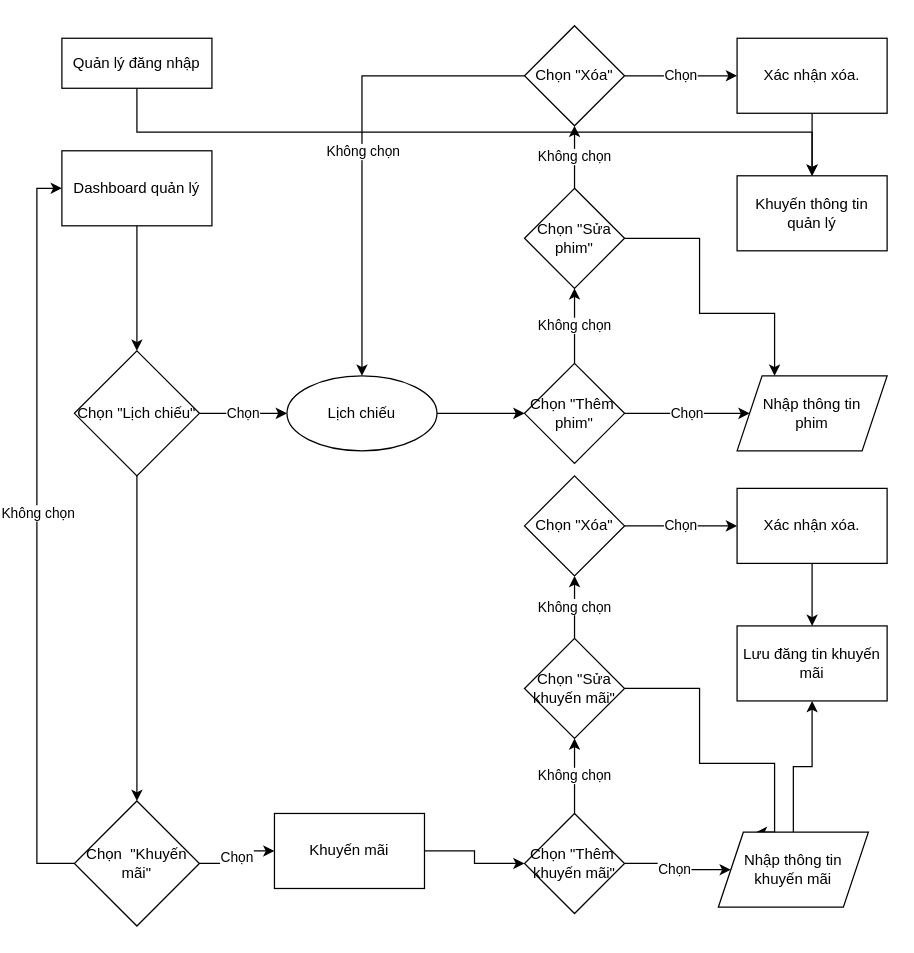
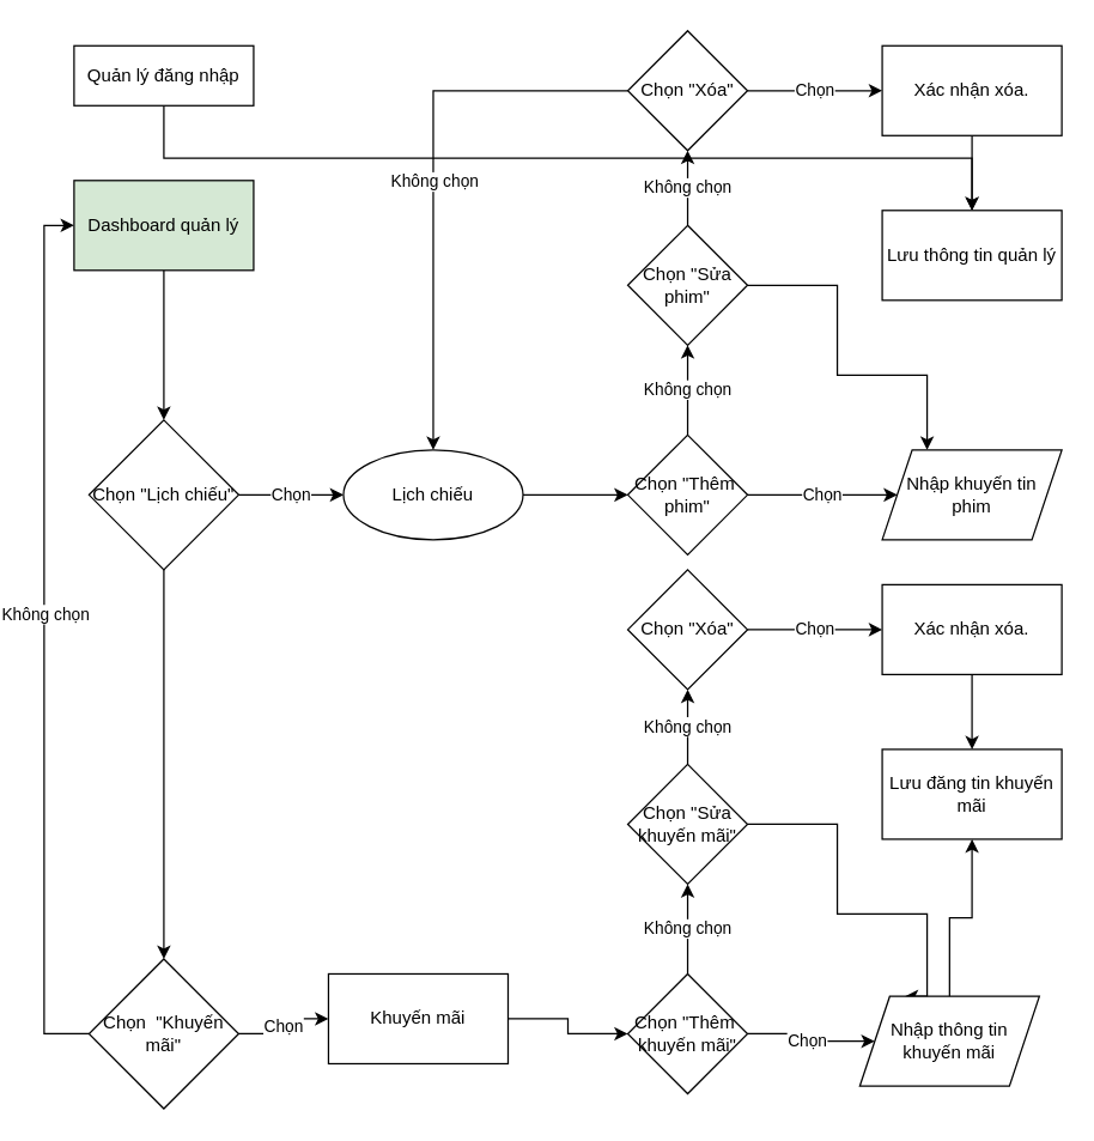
- <mxCell id="5" value="Dashboard quản lý" style="rounded=0;whiteSpace=wrap;html=1;" parent="1" vertex="1"><mxGeometry x="40" y="120" width="120" height="60" as="geometry" /></mxCell>
+ <mxCell id="5" value="Dashboard quản lý" style="rounded=0;whiteSpace=wrap;html=1;fillColor=#d5e8d4;" parent="1" vertex="1"><mxGeometry x="40" y="120" width="120" height="60" as="geometry" /></mxCell>
- <mxCell id="22" value="Khuyến thông tin quản lý" style="whiteSpace=wrap;html=1;" parent="1" vertex="1"><mxGeometry x="580" y="140" width="120" height="60" as="geometry" /></mxCell>
+ <mxCell id="22" value="Lưu thông tin quản lý" style="whiteSpace=wrap;html=1;" parent="1" vertex="1"><mxGeometry x="580" y="140" width="120" height="60" as="geometry" /></mxCell>
- <mxCell id="21" value="Nhập thông tin &lt;br&gt;phim" style="shape=parallelogram;perimeter=parallelogramPerimeter;whiteSpace=wrap;html=1;fixedSize=1;" parent="1" vertex="1"><mxGeometry x="580" y="300" width="120" height="60" as="geometry" /></mxCell>
+ <mxCell id="21" value="Nhập khuyến tin &lt;br&gt;phim" style="shape=parallelogram;perimeter=parallelogramPerimeter;whiteSpace=wrap;html=1;fixedSize=1;" parent="1" vertex="1"><mxGeometry x="580" y="300" width="120" height="60" as="geometry" /></mxCell>
